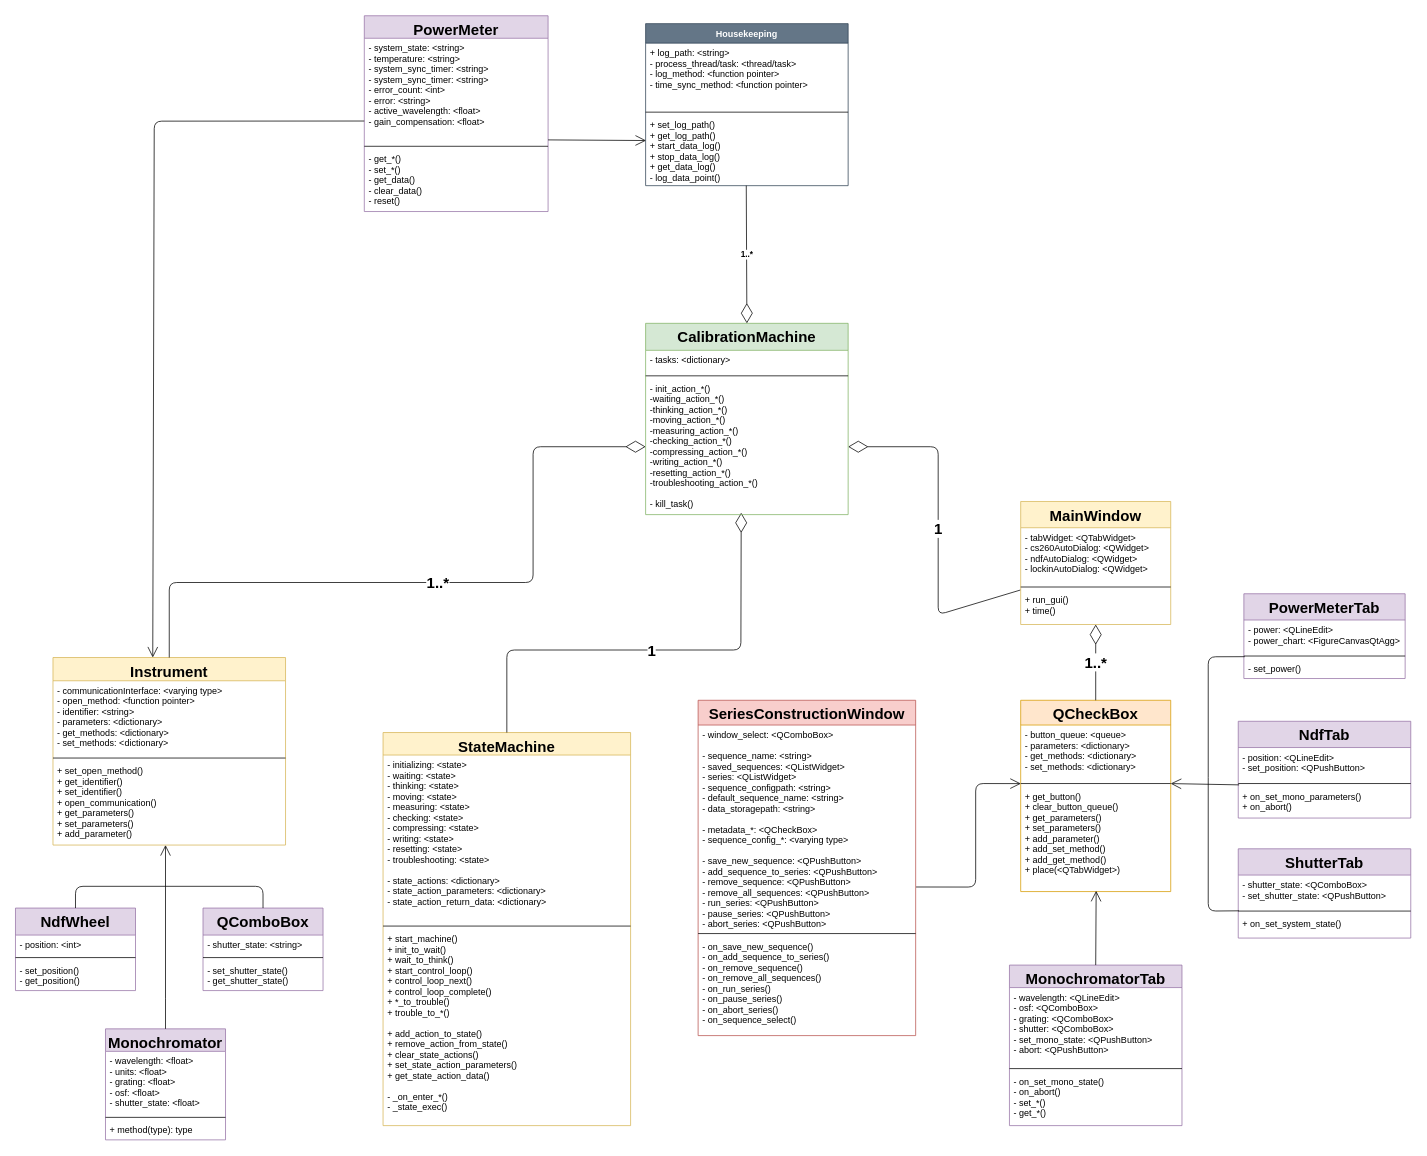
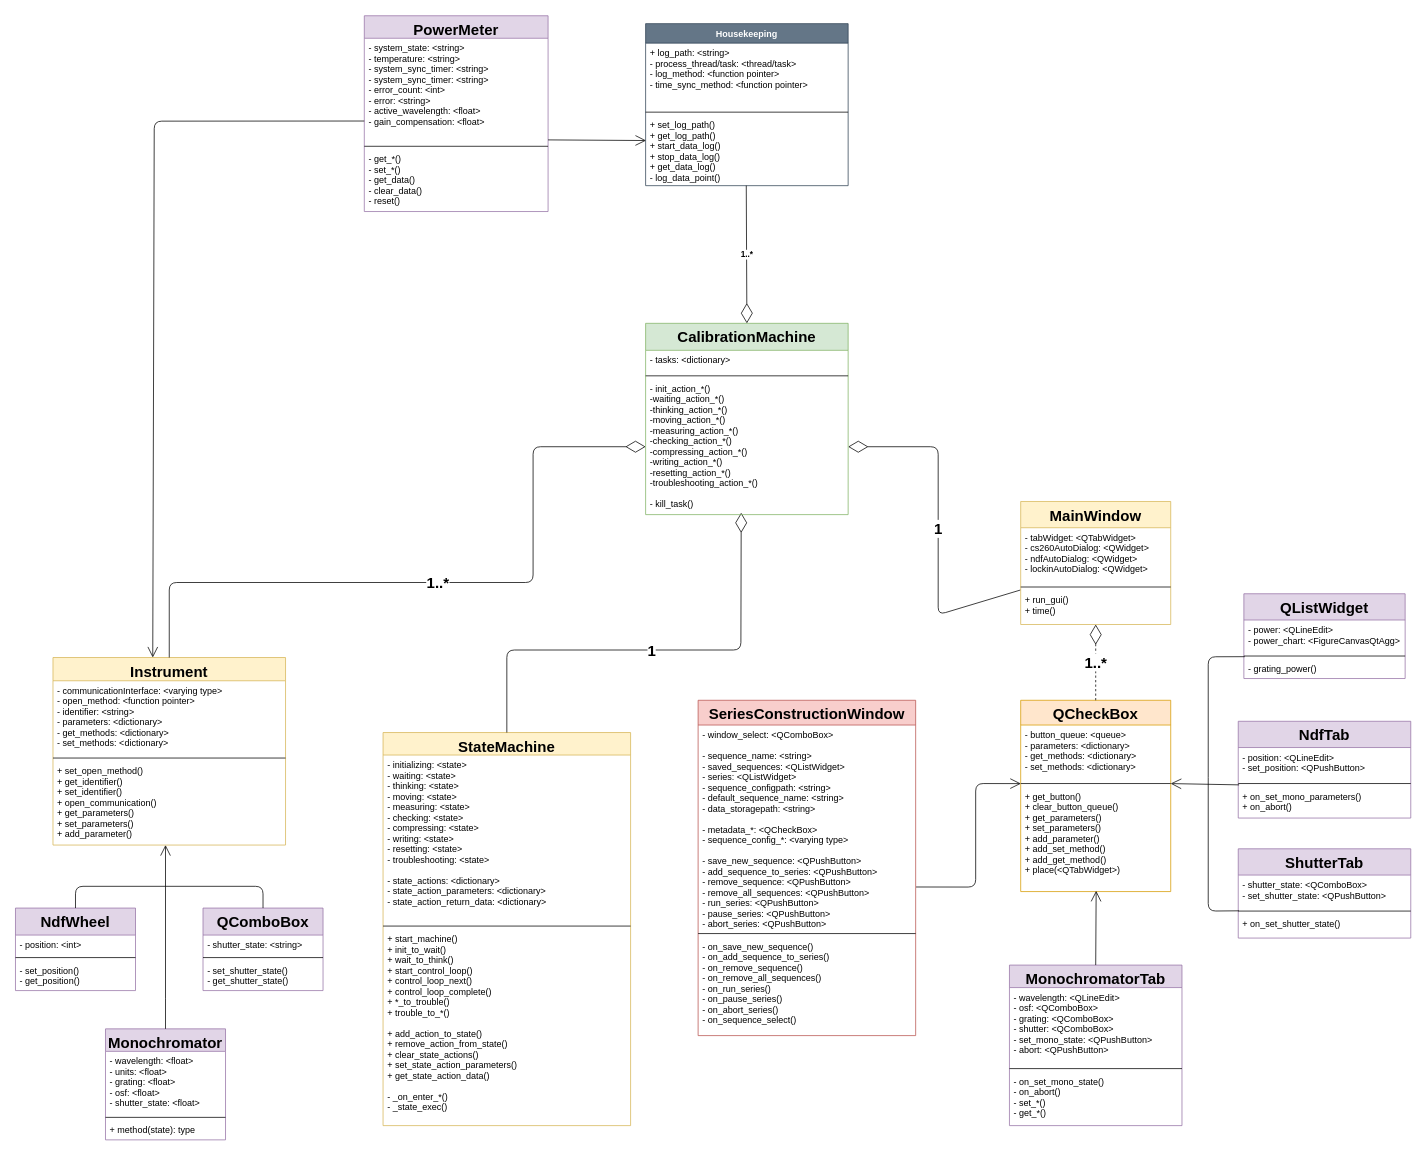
- <mxCell id="34" value="PowerMeterTab" style="swimlane;fontStyle=1;align=center;verticalAlign=top;childLayout=stackLayout;horizontal=1;startSize=35;horizontalStack=0;resizeParent=1;resizeParentMax=0;resizeLast=0;collapsible=1;marginBottom=0;fillColor=#e1d5e7;strokeColor=#9673a6;fontSize=20;" parent="1" vertex="1"><mxGeometry x="1657.5" y="791" width="215" height="113" as="geometry" /></mxCell>
+ <mxCell id="34" value="QListWidget" style="swimlane;fontStyle=1;align=center;verticalAlign=top;childLayout=stackLayout;horizontal=1;startSize=35;horizontalStack=0;resizeParent=1;resizeParentMax=0;resizeLast=0;collapsible=1;marginBottom=0;fillColor=#e1d5e7;strokeColor=#9673a6;fontSize=20;" parent="1" vertex="1"><mxGeometry x="1657.5" y="791" width="215" height="113" as="geometry" /></mxCell>
- <mxCell id="37" value="- set_power()" style="text;strokeColor=none;fillColor=none;align=left;verticalAlign=top;spacingLeft=4;spacingRight=4;overflow=hidden;rotatable=0;points=[[0,0.5],[1,0.5]];portConstraint=eastwest;" parent="34" vertex="1"><mxGeometry y="87" width="215" height="26" as="geometry" /></mxCell>
+ <mxCell id="37" value="- grating_power()" style="text;strokeColor=none;fillColor=none;align=left;verticalAlign=top;spacingLeft=4;spacingRight=4;overflow=hidden;rotatable=0;points=[[0,0.5],[1,0.5]];portConstraint=eastwest;" parent="34" vertex="1"><mxGeometry y="87" width="215" height="26" as="geometry" /></mxCell>
- <mxCell id="40" value="1..*" style="endArrow=diamondThin;endFill=0;endSize=24;html=1;exitX=0.5;exitY=0;exitDx=0;exitDy=0;entryX=0.5;entryY=1;entryDx=0;entryDy=0;fontSize=20;fontStyle=1" parent="1" source="14" target="10" edge="1"><mxGeometry width="160" relative="1" as="geometry"><mxPoint x="1390" y="881" as="sourcePoint" /><mxPoint x="1550" y="881" as="targetPoint" /></mxGeometry></mxCell>
+ <mxCell id="40" value="1..*" style="endArrow=diamondThin;endFill=0;endSize=24;html=1;exitX=0.5;exitY=0;exitDx=0;exitDy=0;entryX=0.5;entryY=1;entryDx=0;entryDy=0;fontSize=20;fontStyle=1;dashed=1;" parent="1" source="14" target="10" edge="1"><mxGeometry width="160" relative="1" as="geometry"><mxPoint x="1390" y="881" as="sourcePoint" /><mxPoint x="1550" y="881" as="targetPoint" /></mxGeometry></mxCell>
- <mxCell id="33" value="+ on_set_system_state()" style="text;strokeColor=none;fillColor=none;align=left;verticalAlign=top;spacingLeft=4;spacingRight=4;overflow=hidden;rotatable=0;points=[[0,0.5],[1,0.5]];portConstraint=eastwest;" parent="30" vertex="1"><mxGeometry y="87" width="230" height="32" as="geometry" /></mxCell>
+ <mxCell id="33" value="+ on_set_shutter_state()" style="text;strokeColor=none;fillColor=none;align=left;verticalAlign=top;spacingLeft=4;spacingRight=4;overflow=hidden;rotatable=0;points=[[0,0.5],[1,0.5]];portConstraint=eastwest;" parent="30" vertex="1"><mxGeometry y="87" width="230" height="32" as="geometry" /></mxCell>
- <mxCell id="57" value="+ method(type): type" style="text;strokeColor=none;fillColor=none;align=left;verticalAlign=top;spacingLeft=4;spacingRight=4;overflow=hidden;rotatable=0;points=[[0,0.5],[1,0.5]];portConstraint=eastwest;" parent="54" vertex="1"><mxGeometry y="122" width="160" height="26" as="geometry" /></mxCell>
+ <mxCell id="57" value="+ method(state): type" style="text;strokeColor=none;fillColor=none;align=left;verticalAlign=top;spacingLeft=4;spacingRight=4;overflow=hidden;rotatable=0;points=[[0,0.5],[1,0.5]];portConstraint=eastwest;" parent="54" vertex="1"><mxGeometry y="122" width="160" height="26" as="geometry" /></mxCell>
